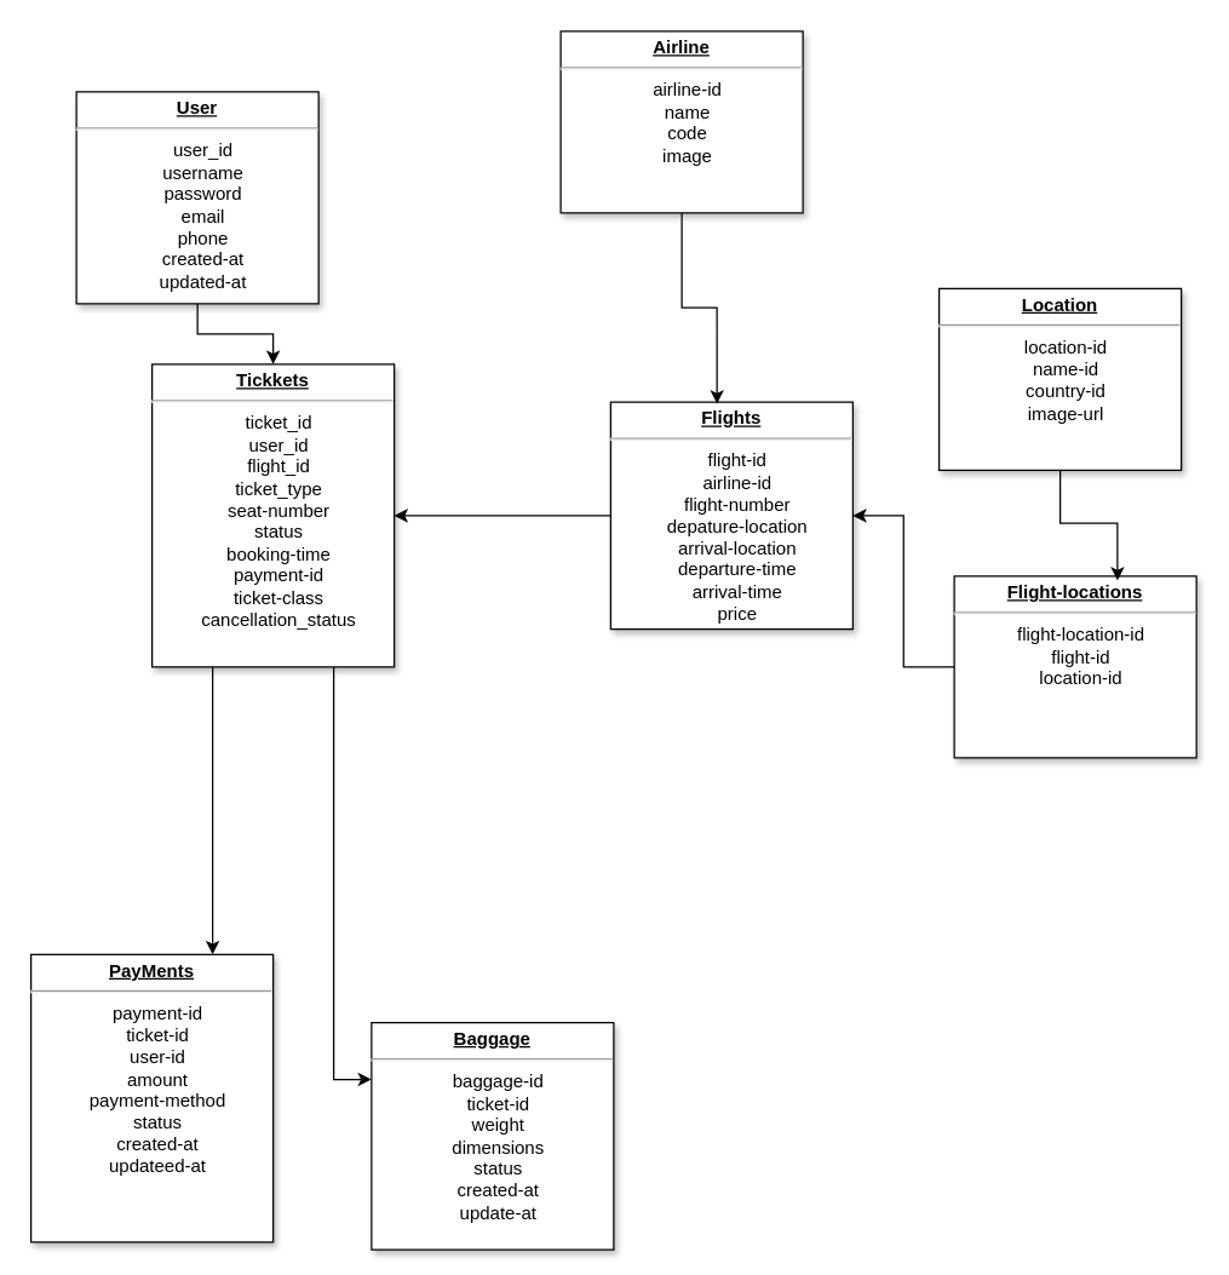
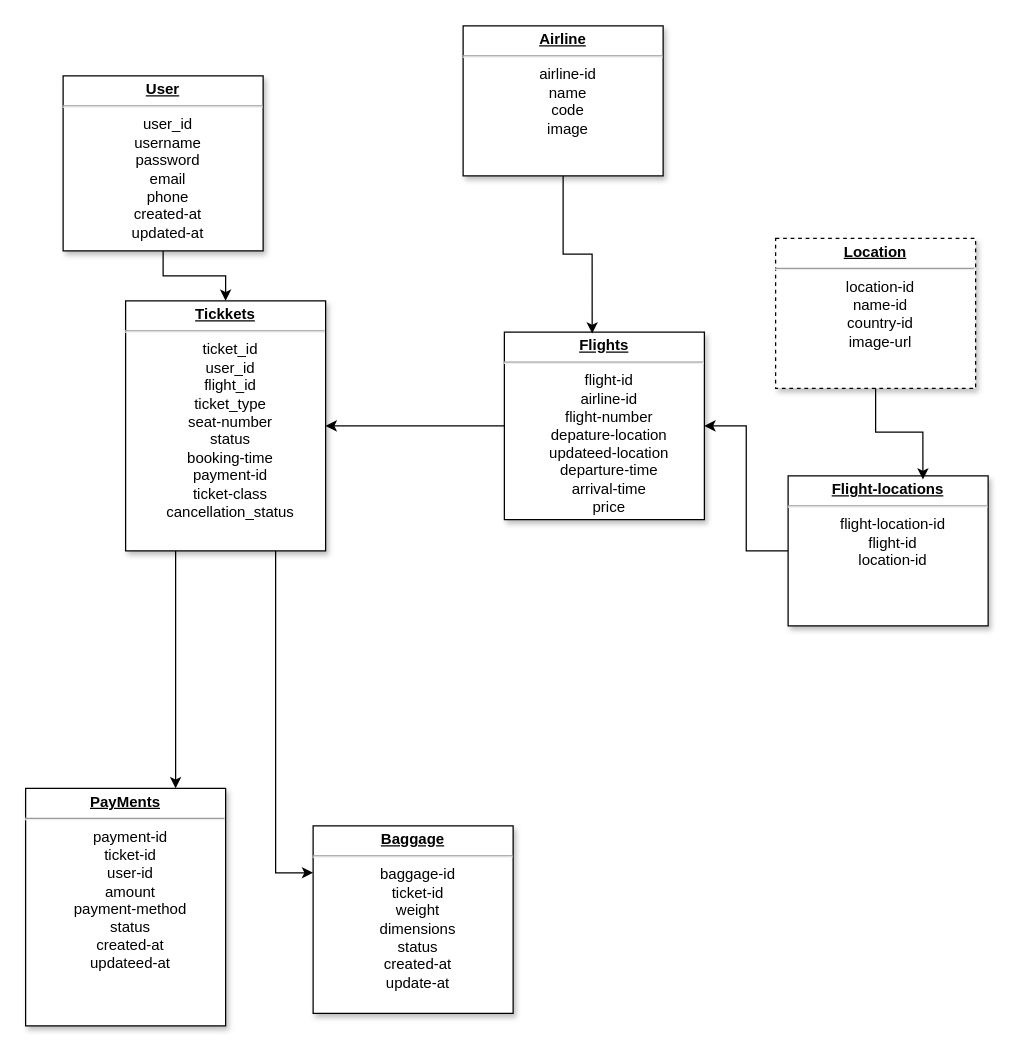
- <mxCell id="13" value="&lt;p style=&quot;text-align: center; margin: 4px 0px 0px;&quot;&gt;&lt;b&gt;&lt;u&gt;Location&lt;/u&gt;&lt;/b&gt;&lt;/p&gt;&lt;hr style=&quot;text-align: center;&quot;&gt;&lt;p style=&quot;text-align: center; margin: 0px 0px 0px 8px;&quot;&gt;location-id&lt;/p&gt;&lt;p style=&quot;text-align: center; margin: 0px 0px 0px 8px;&quot;&gt;name-id&lt;/p&gt;&lt;p style=&quot;text-align: center; margin: 0px 0px 0px 8px;&quot;&gt;country-id&lt;/p&gt;&lt;p style=&quot;text-align: center; margin: 0px 0px 0px 8px;&quot;&gt;image-url&lt;/p&gt;" style="verticalAlign=top;align=left;overflow=fill;fontSize=12;fontFamily=Helvetica;html=1;shadow=1;labelBackgroundColor=none;" vertex="1" parent="1"><mxGeometry x="620" y="190" width="160" height="120" as="geometry" /></mxCell>
+ <mxCell id="13" value="&lt;p style=&quot;text-align: center; margin: 4px 0px 0px;&quot;&gt;&lt;b&gt;&lt;u&gt;Location&lt;/u&gt;&lt;/b&gt;&lt;/p&gt;&lt;hr style=&quot;text-align: center;&quot;&gt;&lt;p style=&quot;text-align: center; margin: 0px 0px 0px 8px;&quot;&gt;location-id&lt;/p&gt;&lt;p style=&quot;text-align: center; margin: 0px 0px 0px 8px;&quot;&gt;name-id&lt;/p&gt;&lt;p style=&quot;text-align: center; margin: 0px 0px 0px 8px;&quot;&gt;country-id&lt;/p&gt;&lt;p style=&quot;text-align: center; margin: 0px 0px 0px 8px;&quot;&gt;image-url&lt;/p&gt;" style="verticalAlign=top;align=left;overflow=fill;fontSize=12;fontFamily=Helvetica;html=1;shadow=1;labelBackgroundColor=none;dashed=1;" vertex="1" parent="1"><mxGeometry x="620" y="190" width="160" height="120" as="geometry" /></mxCell>
- <mxCell id="9" value="&lt;p style=&quot;text-align: center; margin: 4px 0px 0px;&quot;&gt;&lt;b&gt;&lt;u&gt;Flights&lt;/u&gt;&lt;/b&gt;&lt;/p&gt;&lt;hr style=&quot;text-align: center;&quot;&gt;&lt;p style=&quot;text-align: center; margin: 0px 0px 0px 8px;&quot;&gt;flight-id&lt;/p&gt;&lt;p style=&quot;text-align: center; margin: 0px 0px 0px 8px;&quot;&gt;airline-id&lt;/p&gt;&lt;p style=&quot;text-align: center; margin: 0px 0px 0px 8px;&quot;&gt;flight-number&lt;/p&gt;&lt;p style=&quot;text-align: center; margin: 0px 0px 0px 8px;&quot;&gt;depature-location&lt;/p&gt;&lt;p style=&quot;text-align: center; margin: 0px 0px 0px 8px;&quot;&gt;arrival-location&lt;/p&gt;&lt;p style=&quot;text-align: center; margin: 0px 0px 0px 8px;&quot;&gt;departure-time&lt;/p&gt;&lt;p style=&quot;text-align: center; margin: 0px 0px 0px 8px;&quot;&gt;arrival-time&lt;/p&gt;&lt;p style=&quot;text-align: center; margin: 0px 0px 0px 8px;&quot;&gt;price&lt;/p&gt;" style="verticalAlign=top;align=left;overflow=fill;fontSize=12;fontFamily=Helvetica;html=1;shadow=1;labelBackgroundColor=none;" vertex="1" parent="1"><mxGeometry x="403" y="265" width="160" height="150" as="geometry" /></mxCell>
+ <mxCell id="9" value="&lt;p style=&quot;text-align: center; margin: 4px 0px 0px;&quot;&gt;&lt;b&gt;&lt;u&gt;Flights&lt;/u&gt;&lt;/b&gt;&lt;/p&gt;&lt;hr style=&quot;text-align: center;&quot;&gt;&lt;p style=&quot;text-align: center; margin: 0px 0px 0px 8px;&quot;&gt;flight-id&lt;/p&gt;&lt;p style=&quot;text-align: center; margin: 0px 0px 0px 8px;&quot;&gt;airline-id&lt;/p&gt;&lt;p style=&quot;text-align: center; margin: 0px 0px 0px 8px;&quot;&gt;flight-number&lt;/p&gt;&lt;p style=&quot;text-align: center; margin: 0px 0px 0px 8px;&quot;&gt;depature-location&lt;/p&gt;&lt;p style=&quot;text-align: center; margin: 0px 0px 0px 8px;&quot;&gt;updateed-location&lt;/p&gt;&lt;p style=&quot;text-align: center; margin: 0px 0px 0px 8px;&quot;&gt;departure-time&lt;/p&gt;&lt;p style=&quot;text-align: center; margin: 0px 0px 0px 8px;&quot;&gt;arrival-time&lt;/p&gt;&lt;p style=&quot;text-align: center; margin: 0px 0px 0px 8px;&quot;&gt;price&lt;/p&gt;" style="verticalAlign=top;align=left;overflow=fill;fontSize=12;fontFamily=Helvetica;html=1;shadow=1;labelBackgroundColor=none;" vertex="1" parent="1"><mxGeometry x="403" y="265" width="160" height="150" as="geometry" /></mxCell>
- <mxCell id="7" value="&lt;p style=&quot;text-align: center; margin: 4px 0px 0px;&quot;&gt;&lt;b&gt;&lt;u&gt;Baggage&lt;/u&gt;&lt;/b&gt;&lt;/p&gt;&lt;hr style=&quot;text-align: center;&quot;&gt;&lt;p style=&quot;text-align: center; margin: 0px 0px 0px 8px;&quot;&gt;baggage-id&lt;/p&gt;&lt;p style=&quot;text-align: center; margin: 0px 0px 0px 8px;&quot;&gt;ticket-id&lt;/p&gt;&lt;p style=&quot;text-align: center; margin: 0px 0px 0px 8px;&quot;&gt;weight&lt;/p&gt;&lt;p style=&quot;text-align: center; margin: 0px 0px 0px 8px;&quot;&gt;dimensions&lt;/p&gt;&lt;p style=&quot;text-align: center; margin: 0px 0px 0px 8px;&quot;&gt;status&lt;/p&gt;&lt;p style=&quot;text-align: center; margin: 0px 0px 0px 8px;&quot;&gt;created-at&lt;/p&gt;&lt;p style=&quot;text-align: center; margin: 0px 0px 0px 8px;&quot;&gt;update-at&lt;/p&gt;" style="verticalAlign=top;align=left;overflow=fill;fontSize=12;fontFamily=Helvetica;html=1;shadow=1;labelBackgroundColor=none;" vertex="1" parent="1"><mxGeometry x="245" y="675" width="160" height="150" as="geometry" /></mxCell>
+ <mxCell id="7" value="&lt;p style=&quot;text-align: center; margin: 4px 0px 0px;&quot;&gt;&lt;b&gt;&lt;u&gt;Baggage&lt;/u&gt;&lt;/b&gt;&lt;/p&gt;&lt;hr style=&quot;text-align: center;&quot;&gt;&lt;p style=&quot;text-align: center; margin: 0px 0px 0px 8px;&quot;&gt;baggage-id&lt;/p&gt;&lt;p style=&quot;text-align: center; margin: 0px 0px 0px 8px;&quot;&gt;ticket-id&lt;/p&gt;&lt;p style=&quot;text-align: center; margin: 0px 0px 0px 8px;&quot;&gt;weight&lt;/p&gt;&lt;p style=&quot;text-align: center; margin: 0px 0px 0px 8px;&quot;&gt;dimensions&lt;/p&gt;&lt;p style=&quot;text-align: center; margin: 0px 0px 0px 8px;&quot;&gt;status&lt;/p&gt;&lt;p style=&quot;text-align: center; margin: 0px 0px 0px 8px;&quot;&gt;created-at&lt;/p&gt;&lt;p style=&quot;text-align: center; margin: 0px 0px 0px 8px;&quot;&gt;update-at&lt;/p&gt;" style="verticalAlign=top;align=left;overflow=fill;fontSize=12;fontFamily=Helvetica;html=1;shadow=1;labelBackgroundColor=none;" vertex="1" parent="1"><mxGeometry x="250" y="660" width="160" height="150" as="geometry" /></mxCell>
